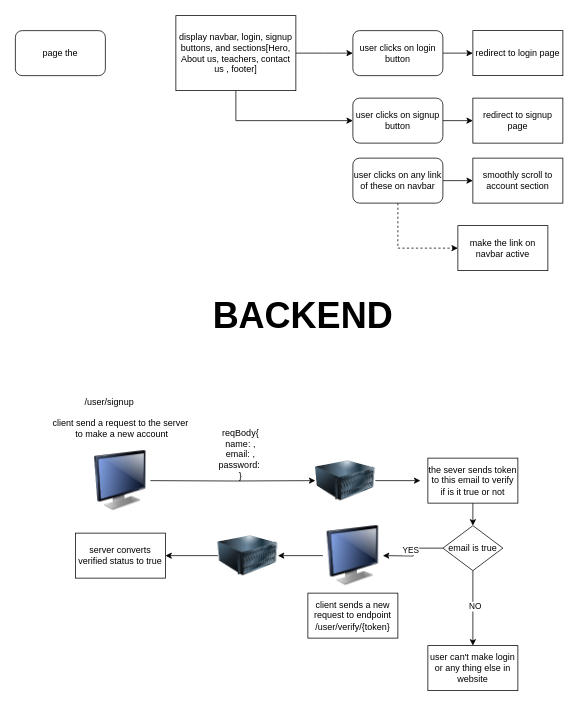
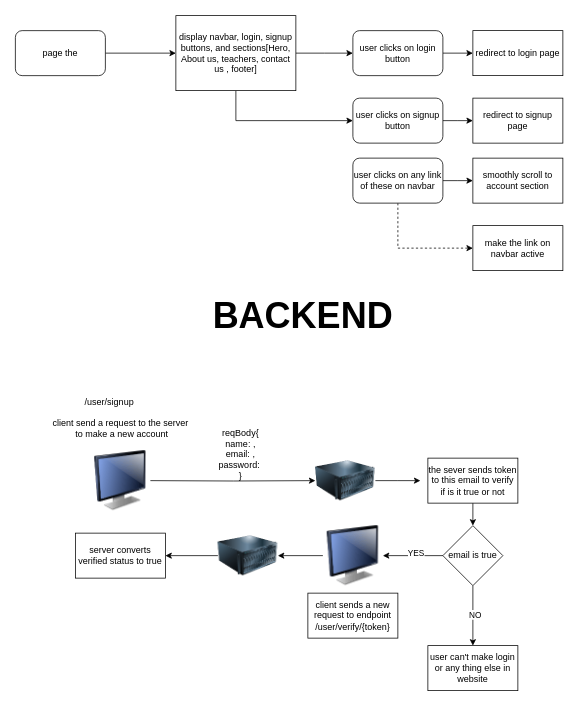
+ <mxCell id="2" style="edgeStyle=orthogonalEdgeStyle;rounded=0;orthogonalLoop=1;jettySize=auto;html=1;exitX=1;exitY=0.5;exitDx=0;exitDy=0;" parent="1" source="3" target="6" edge="1"><mxGeometry relative="1" as="geometry" /></mxCell>
- <mxCell id="18" value="make the link on navbar active" style="rounded=0;whiteSpace=wrap;html=1;" vertex="1" parent="1"><mxGeometry x="610" y="300" width="120" height="60" as="geometry" /></mxCell>
+ <mxCell id="18" value="make the link on navbar active" style="rounded=0;whiteSpace=wrap;html=1;" vertex="1" parent="1"><mxGeometry x="630" y="300" width="120" height="60" as="geometry" /></mxCell>
- <mxCell id="31" value="email is true" style="rhombus;whiteSpace=wrap;html=1;" vertex="1" parent="1"><mxGeometry x="590" y="700" width="80" height="60" as="geometry" /></mxCell>
+ <mxCell id="31" value="email is true" style="rhombus;whiteSpace=wrap;html=1;" vertex="1" parent="1"><mxGeometry x="590" y="700" width="80" height="80" as="geometry" /></mxCell>
